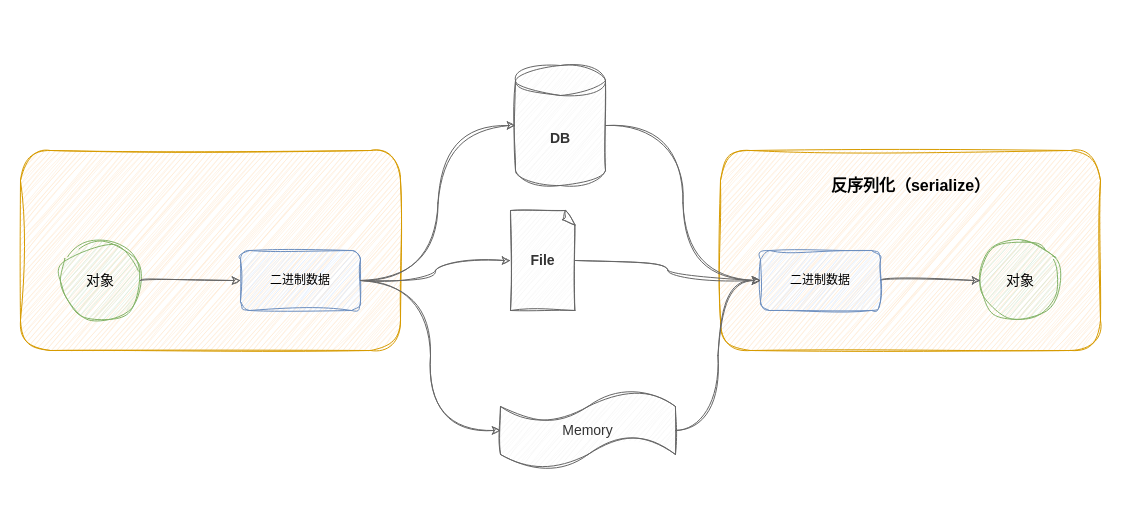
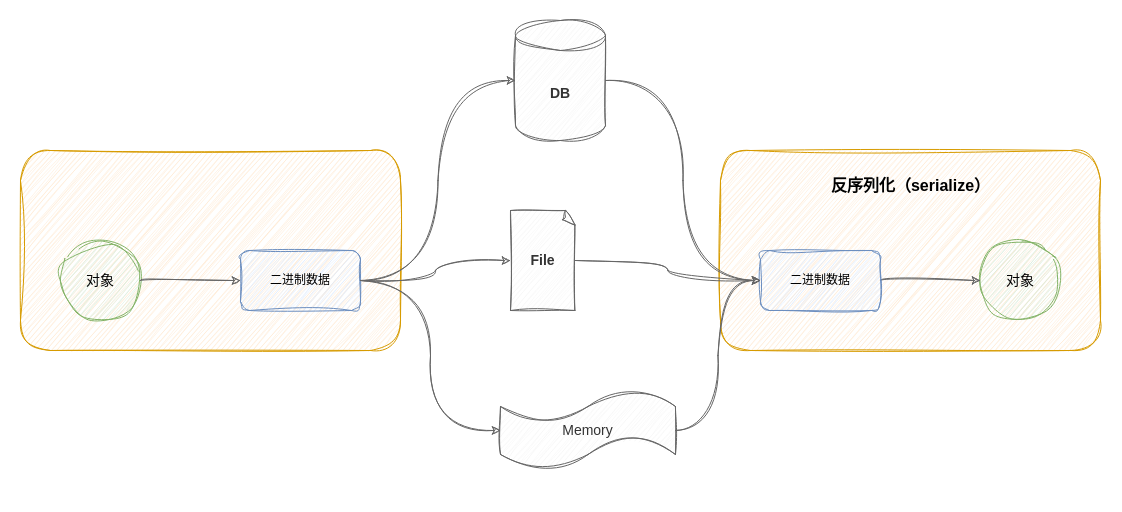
- <mxCell id="12" value="DB" style="shape=cylinder3;whiteSpace=wrap;html=1;boundedLbl=1;backgroundOutline=1;size=15;fontSize=14;fontStyle=1;aspect=fixed;fillColor=#f5f5f5;fontColor=#333333;strokeColor=#666666;sketch=1;curveFitting=1;jiggle=2;" vertex="1" parent="2"><mxGeometry x="495" y="45" width="90" height="120" as="geometry" /></mxCell>
+ <mxCell id="12" value="DB" style="shape=cylinder3;whiteSpace=wrap;html=1;boundedLbl=1;backgroundOutline=1;size=15;fontSize=14;fontStyle=1;aspect=fixed;fillColor=#f5f5f5;fontColor=#333333;strokeColor=#666666;sketch=1;curveFitting=1;jiggle=2;" vertex="1" parent="2"><mxGeometry x="495" width="90" height="120" as="geometry" /></mxCell>
